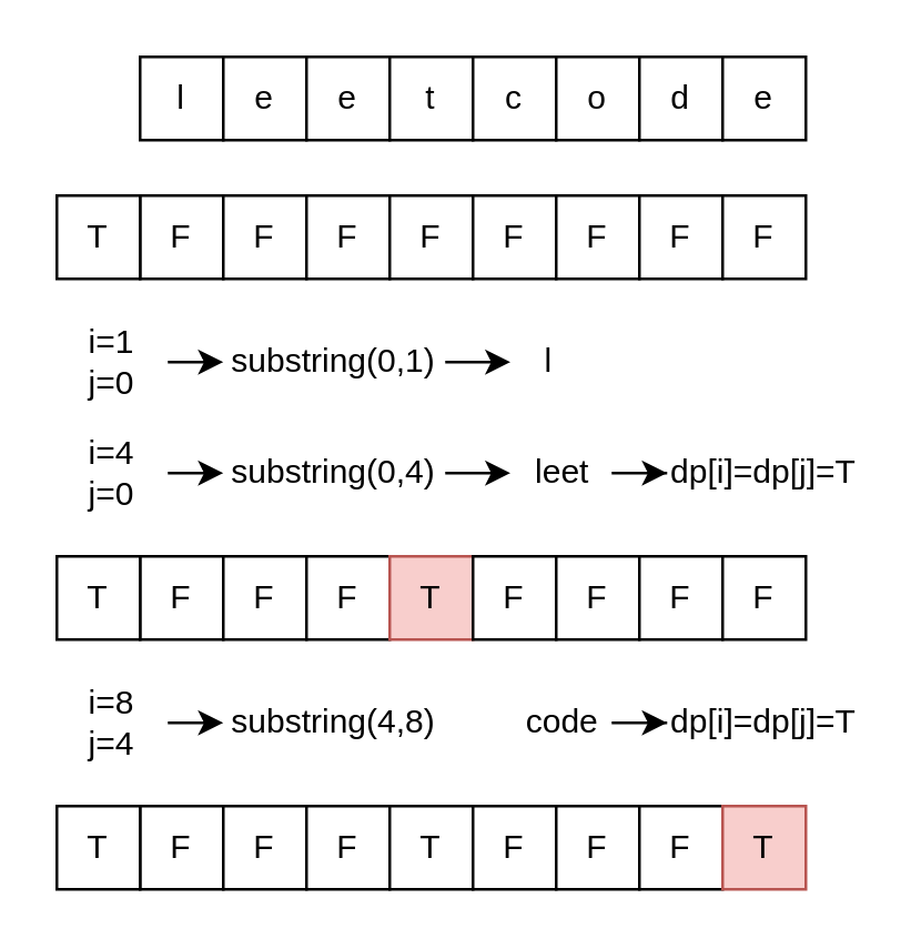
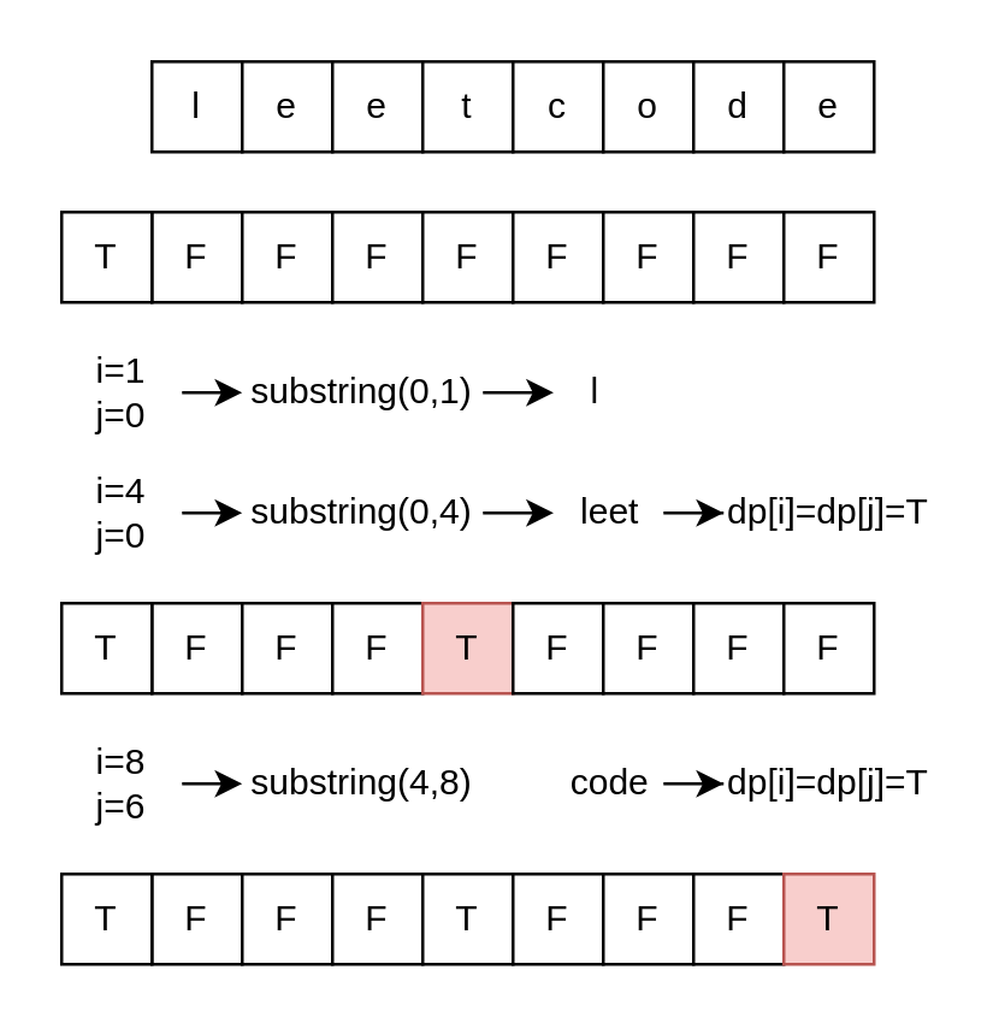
- <mxCell id="41" value="i=8&lt;br&gt;j=4" style="text;html=1;strokeColor=none;fillColor=none;align=center;verticalAlign=middle;whiteSpace=wrap;rounded=0;" vertex="1" parent="1"><mxGeometry x="20" y="250" width="40" height="20" as="geometry" /></mxCell>
+ <mxCell id="41" value="i=8&lt;br&gt;j=6" style="text;html=1;strokeColor=none;fillColor=none;align=center;verticalAlign=middle;whiteSpace=wrap;rounded=0;" vertex="1" parent="1"><mxGeometry x="20" y="250" width="40" height="20" as="geometry" /></mxCell>
